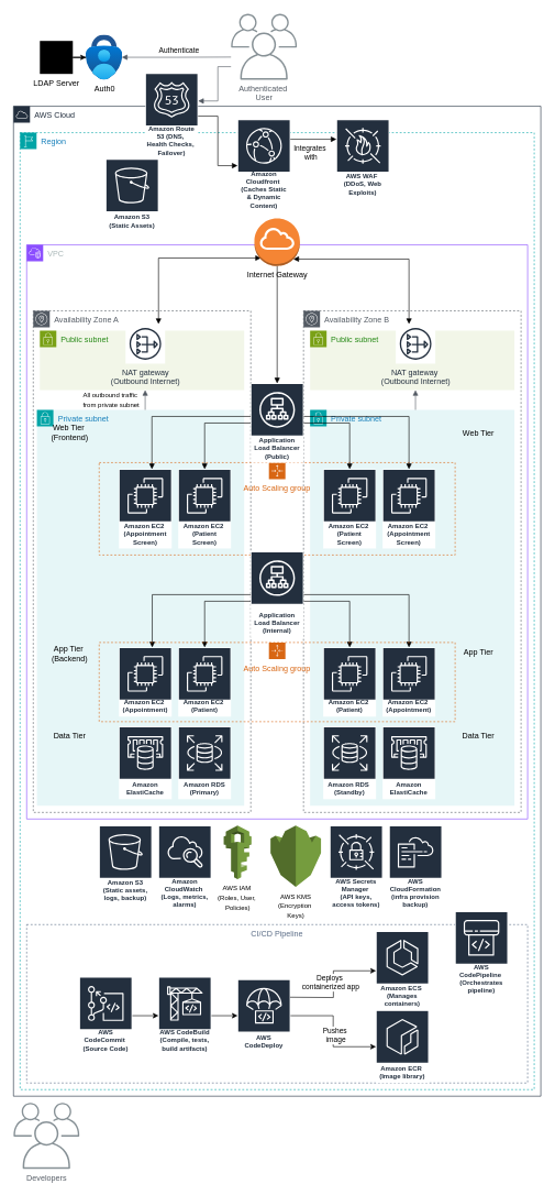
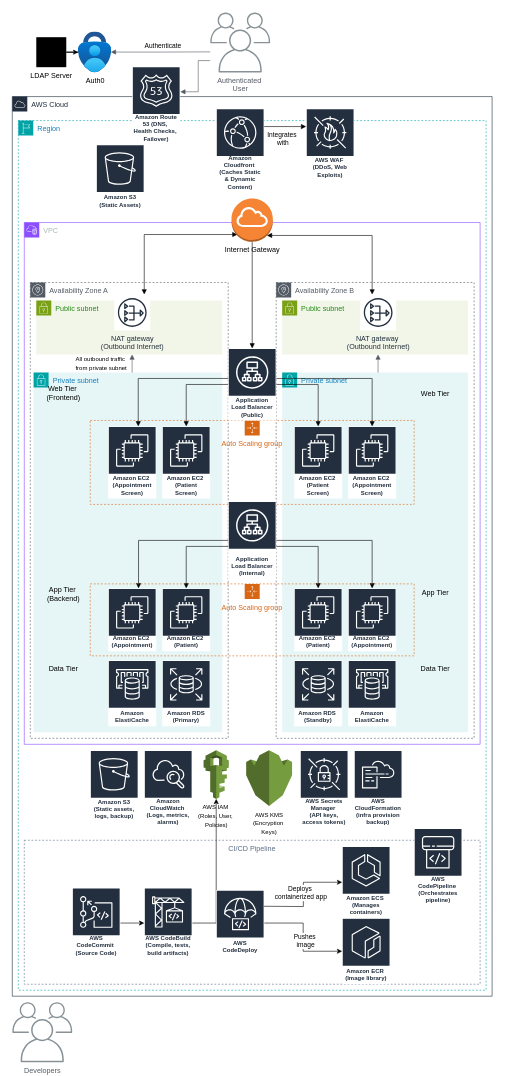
- <mxCell id="82" value="" style="edgeStyle=orthogonalEdgeStyle;rounded=0;orthogonalLoop=1;jettySize=auto;html=1;endArrow=block;startFill=0;startArrow=none;endFill=1;" edge="1" parent="4" source="68" target="75"><mxGeometry relative="1" as="geometry"><mxPoint x="270" y="65.0" as="sourcePoint" /></mxGeometry></mxCell>
- <mxCell id="59" value="" style="edgeStyle=orthogonalEdgeStyle;rounded=0;orthogonalLoop=1;jettySize=auto;html=1;" edge="1" parent="4" source="60" target="63"><mxGeometry relative="1" as="geometry" /></mxCell>
+ <mxCell id="59" value="" style="edgeStyle=orthogonalEdgeStyle;rounded=0;orthogonalLoop=1;jettySize=auto;html=1;" edge="1" parent="4" source="60" target="51"><mxGeometry relative="1" as="geometry" /></mxCell>
